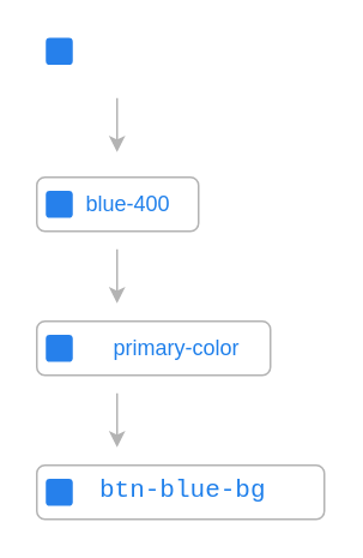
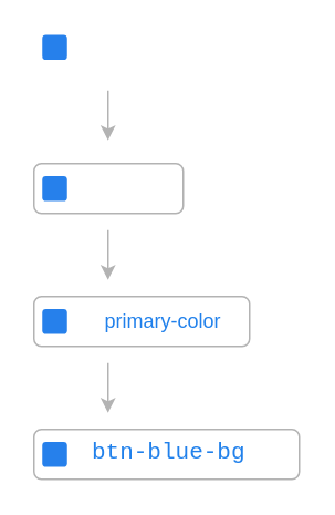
- <mxCell id="5" value="blue-400" style="text;html=1;align=center;verticalAlign=middle;whiteSpace=wrap;rounded=0;fontColor=#2080EB;" vertex="1" parent="1"><mxGeometry x="40" y="105.5" width="62" height="15" as="geometry" /></mxCell>
